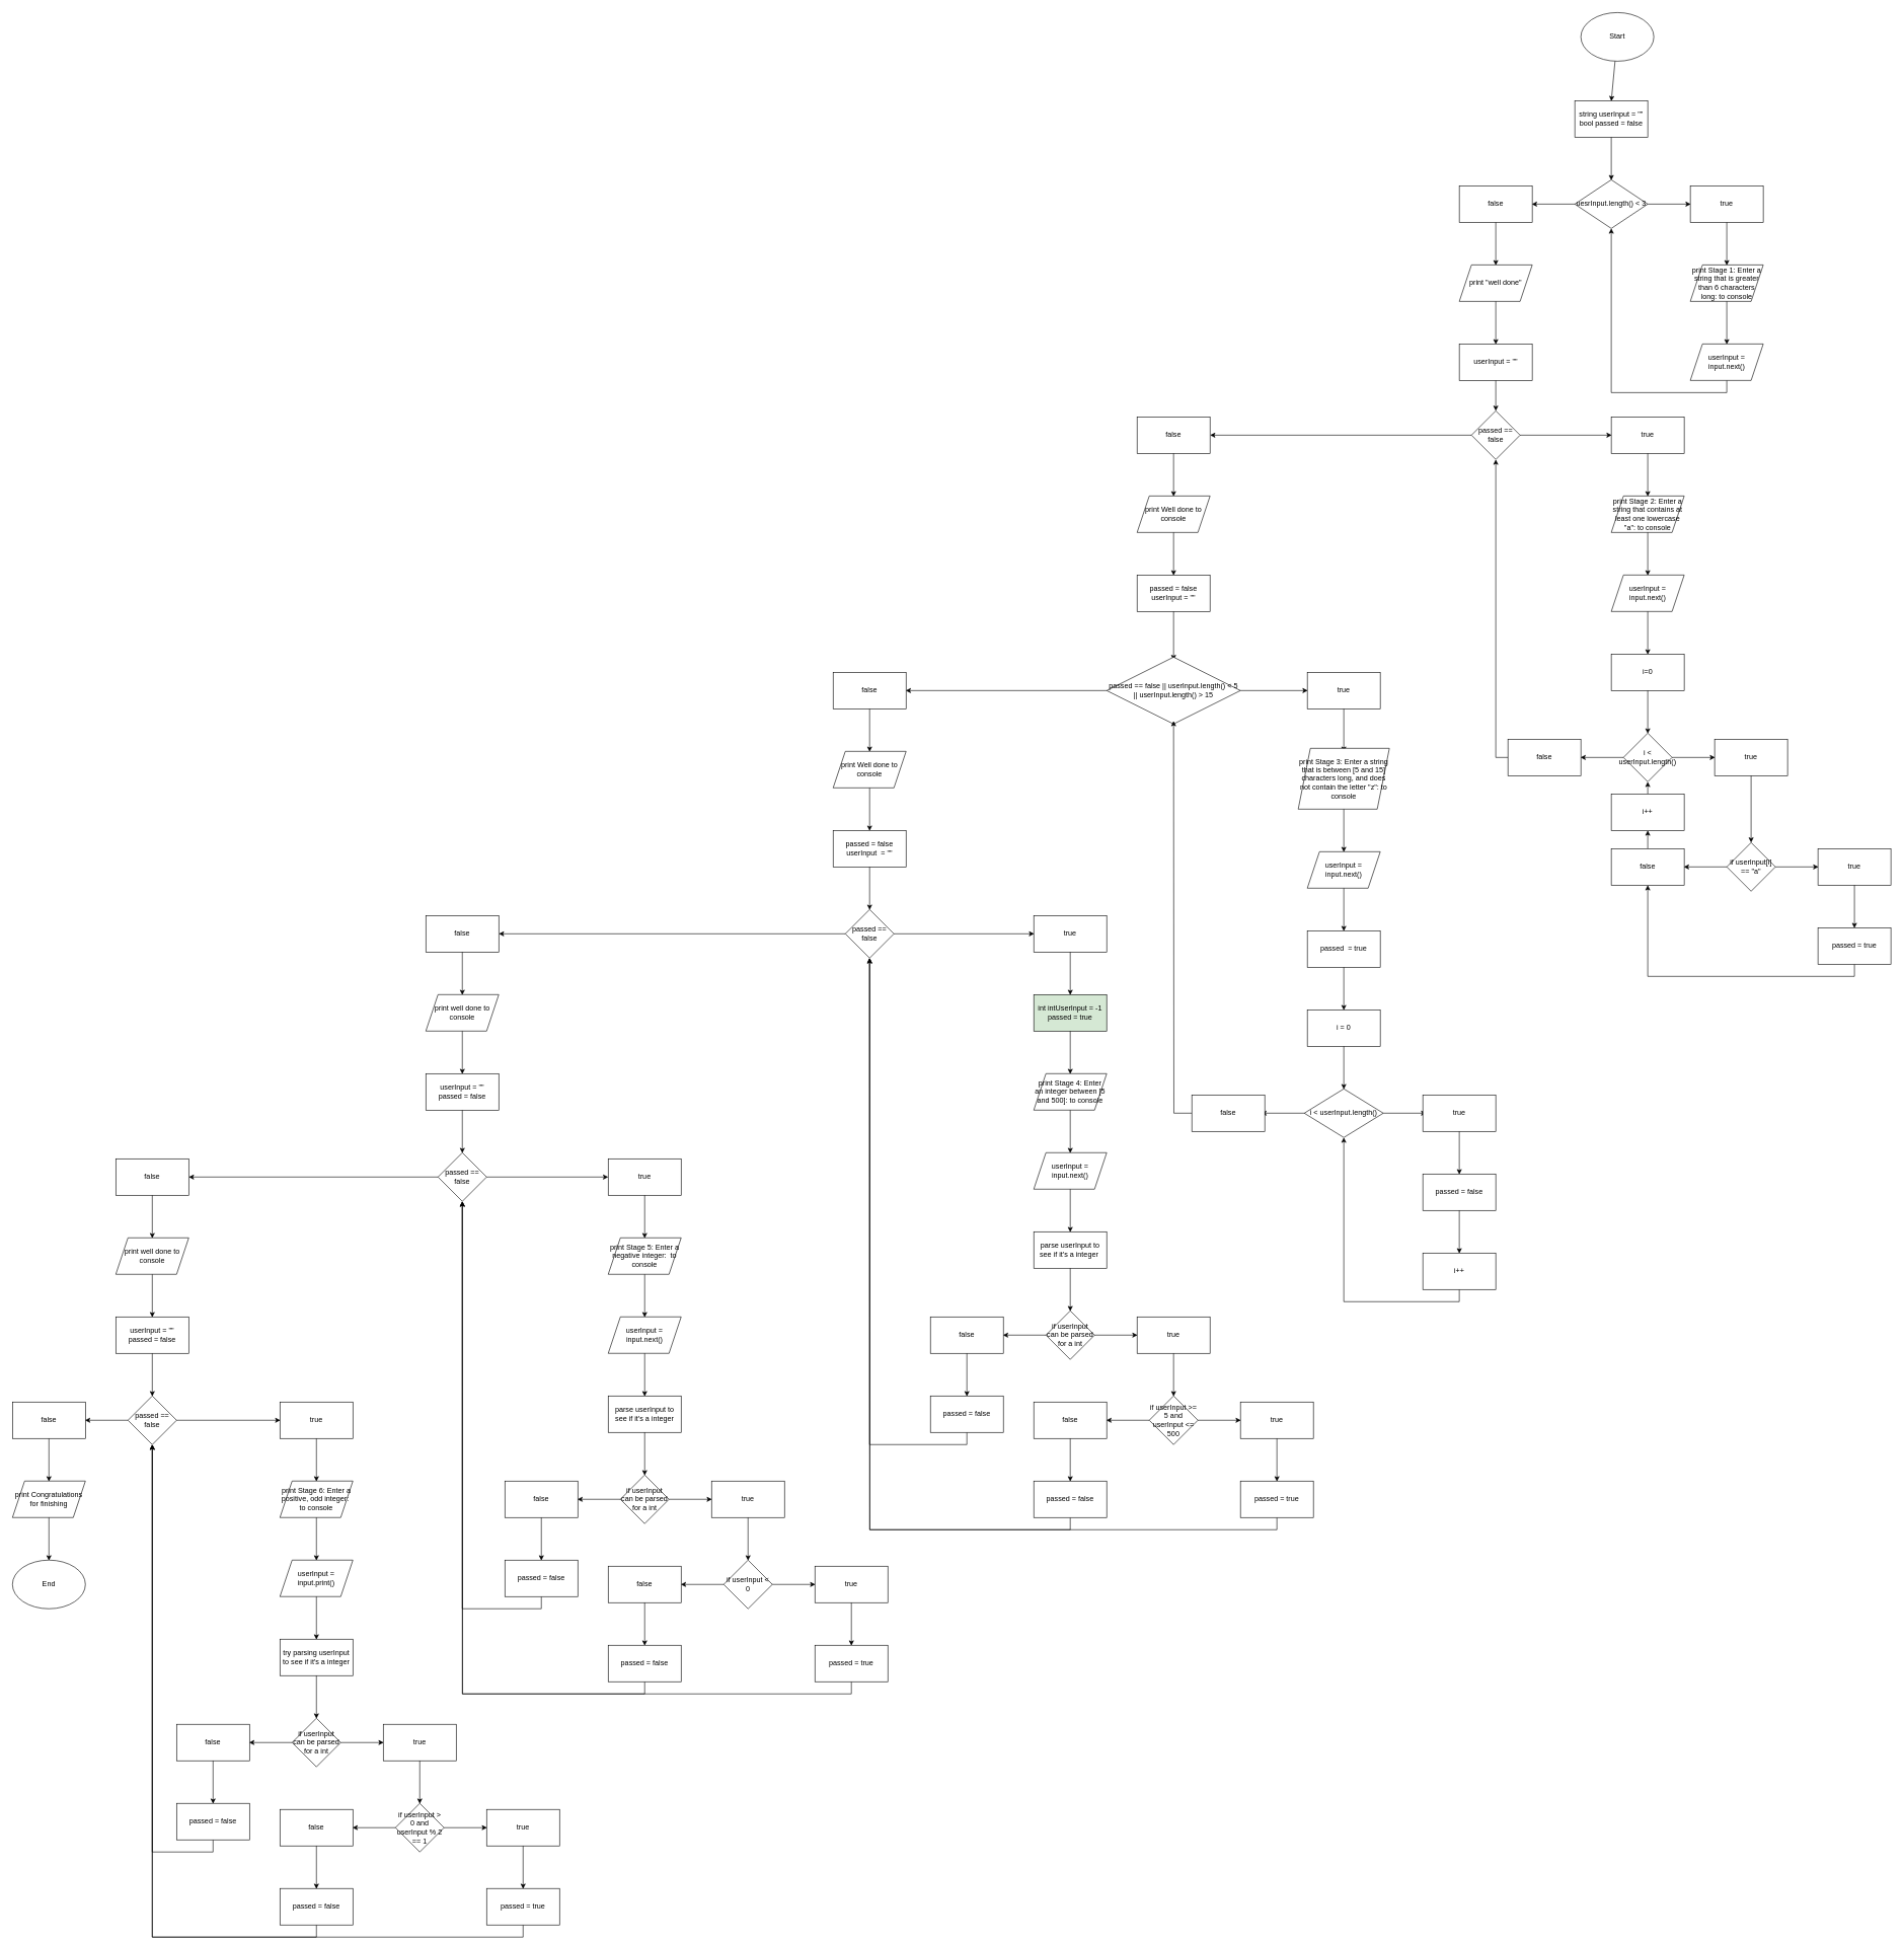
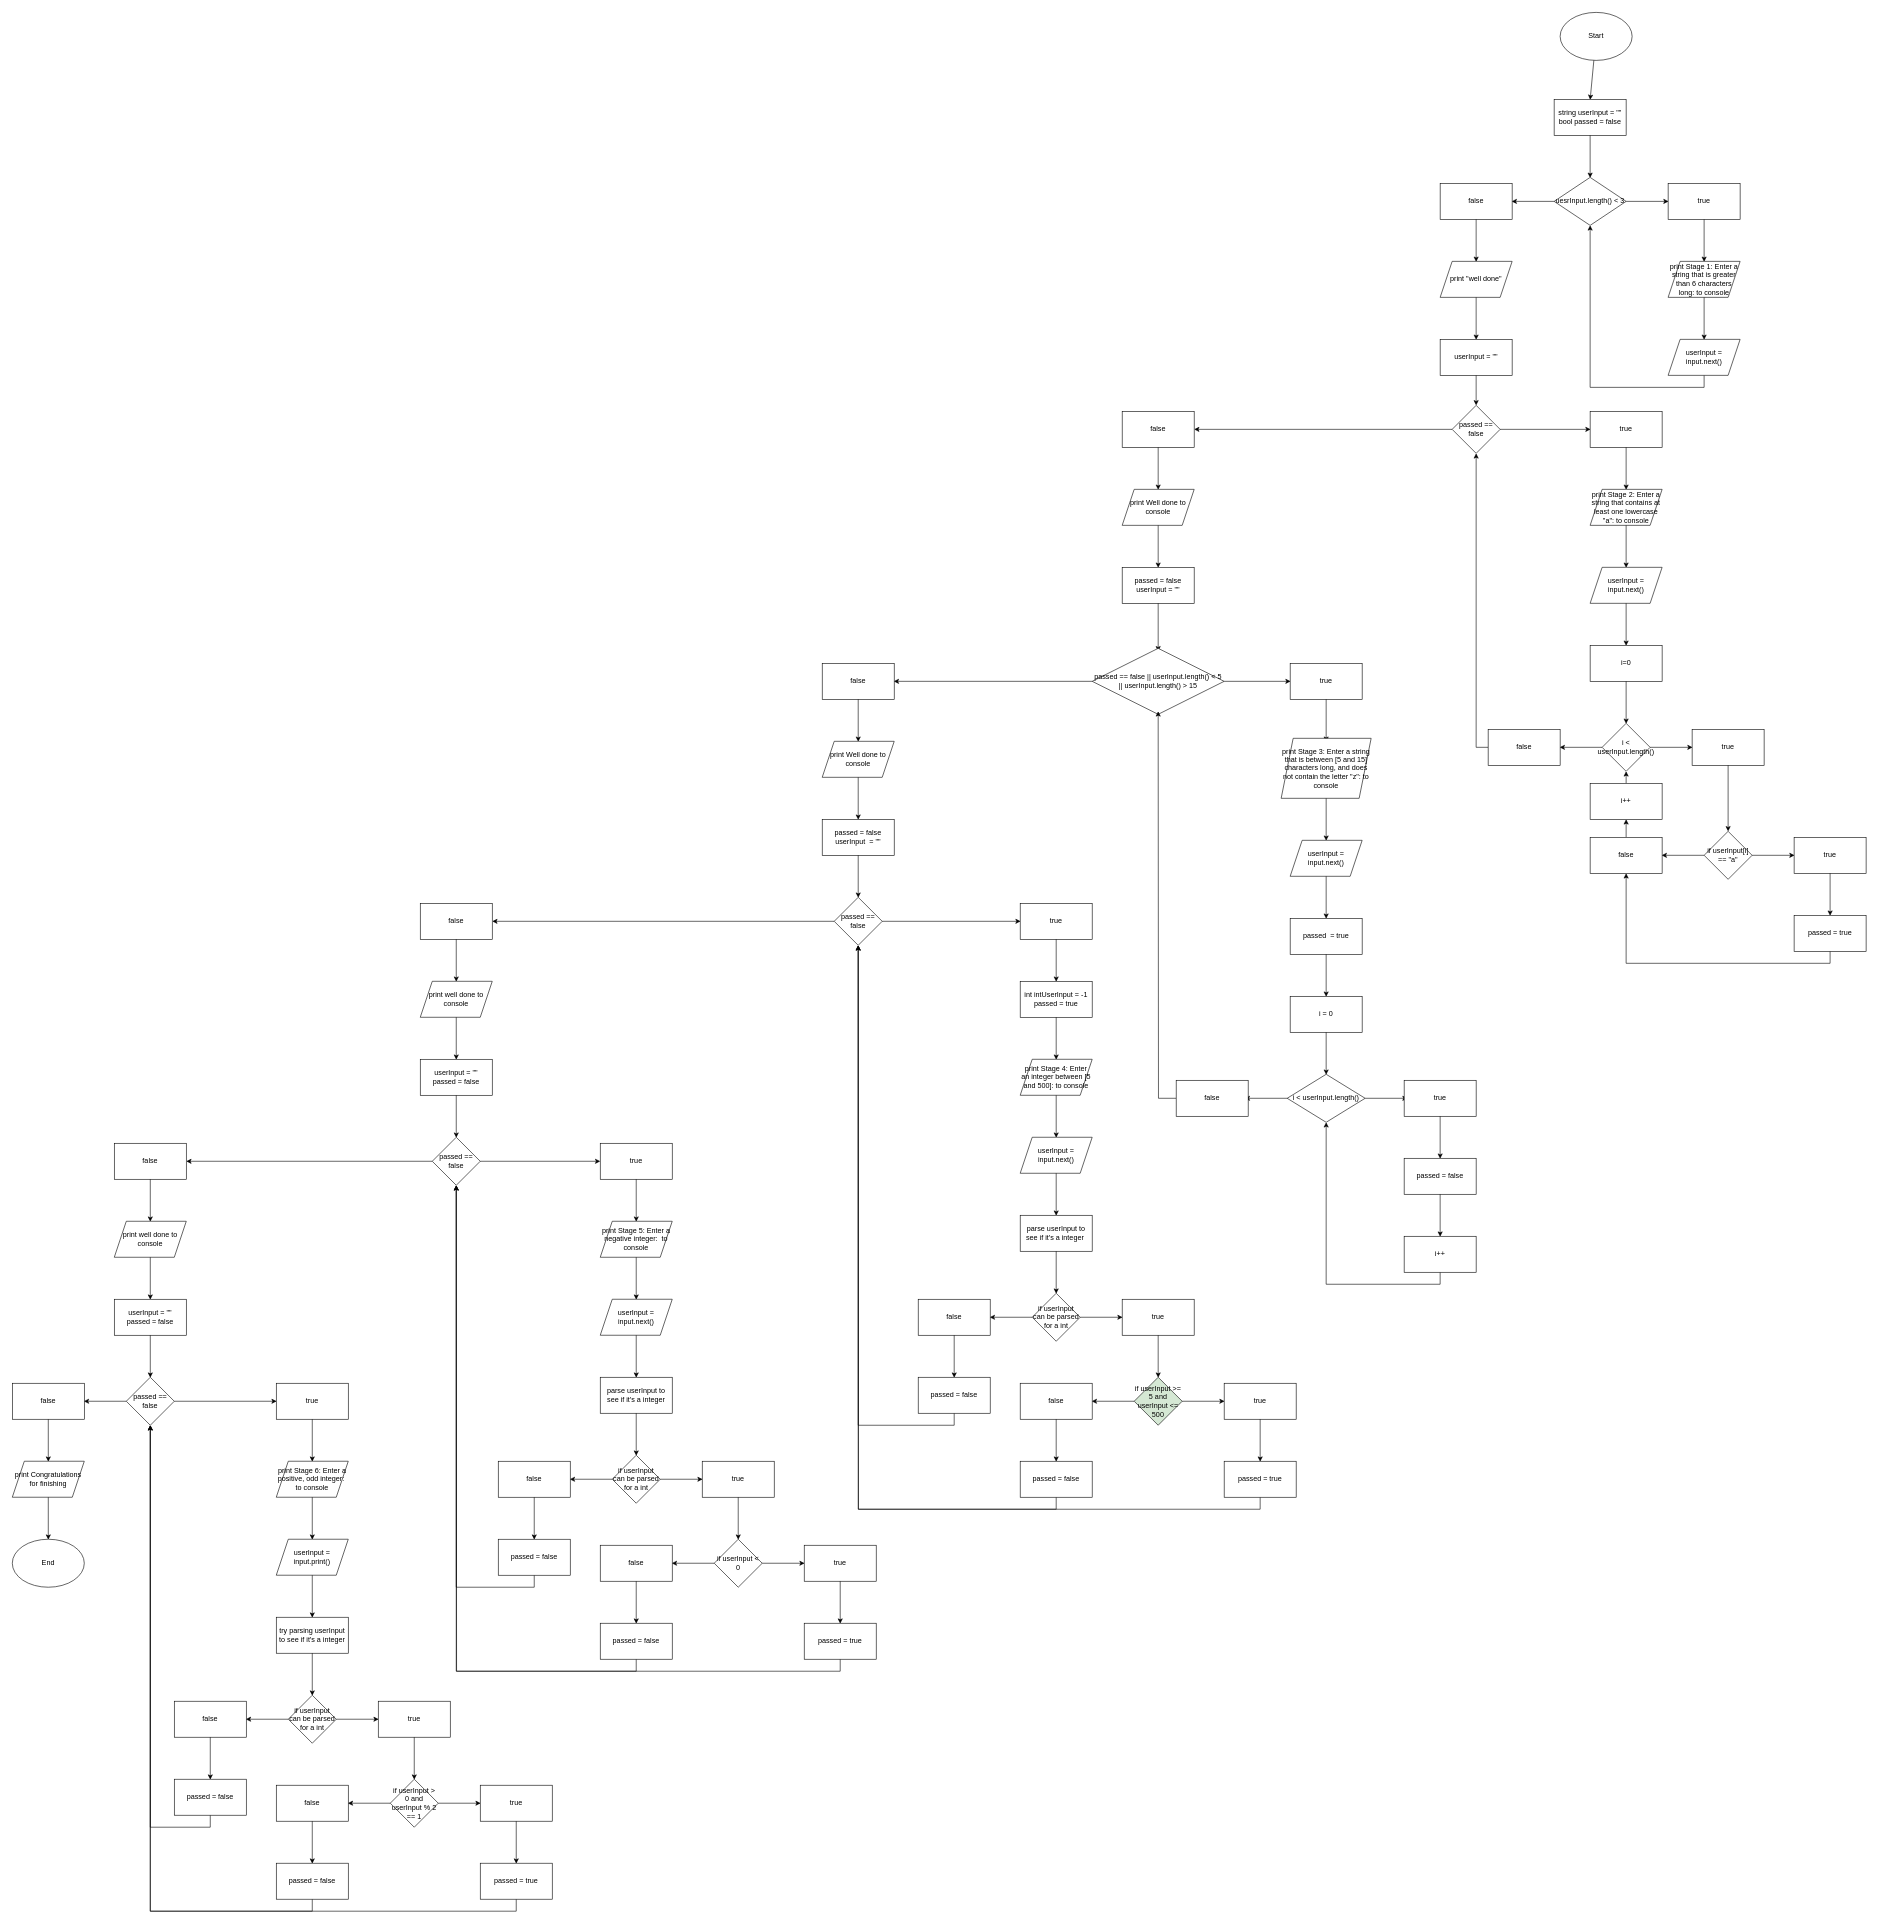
- <mxCell id="90" value="int intUserInput = -1&lt;br&gt;passed = true" style="rounded=0;whiteSpace=wrap;html=1;fillColor=#d5e8d4;" vertex="1" parent="1"><mxGeometry x="1700" y="1635" width="120" height="60" as="geometry" /></mxCell>
+ <mxCell id="90" value="int intUserInput = -1&lt;br&gt;passed = true" style="rounded=0;whiteSpace=wrap;html=1;" vertex="1" parent="1"><mxGeometry x="1700" y="1635" width="120" height="60" as="geometry" /></mxCell>
- <mxCell id="104" value="if userInput &amp;gt;= 5 and userInput &amp;lt;= 500" style="rhombus;whiteSpace=wrap;html=1;" vertex="1" parent="1"><mxGeometry x="1890" y="2295" width="80" height="80" as="geometry" /></mxCell>
+ <mxCell id="104" value="if userInput &amp;gt;= 5 and userInput &amp;lt;= 500" style="rhombus;whiteSpace=wrap;html=1;fillColor=#d5e8d4;" vertex="1" parent="1"><mxGeometry x="1890" y="2295" width="80" height="80" as="geometry" /></mxCell>
